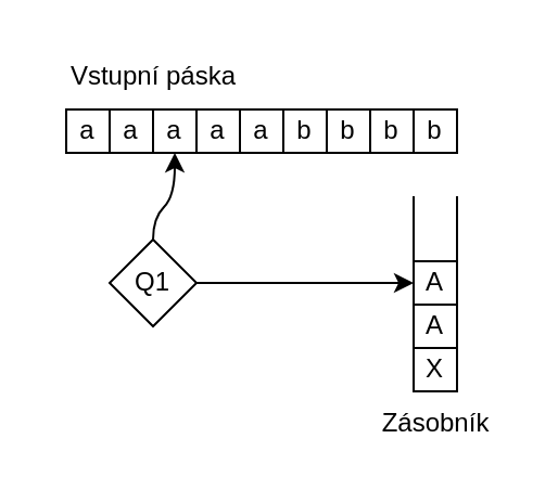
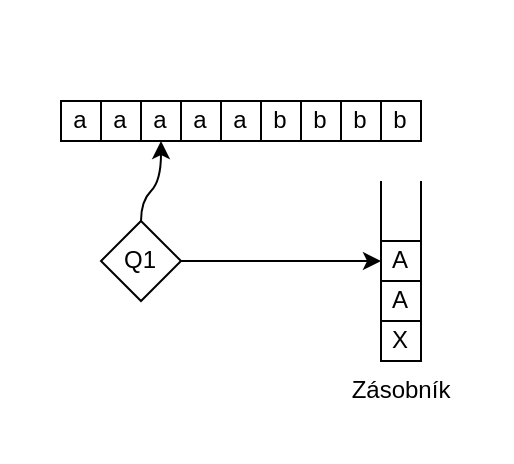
- <mxCell id="18" value="Vstupní páska" style="text;html=1;align=center;verticalAlign=middle;resizable=0;points=[];autosize=1;strokeColor=none;fillColor=none;" vertex="1" parent="1"><mxGeometry width="100" height="30" as="geometry" x="20" y="20" /></mxCell>
